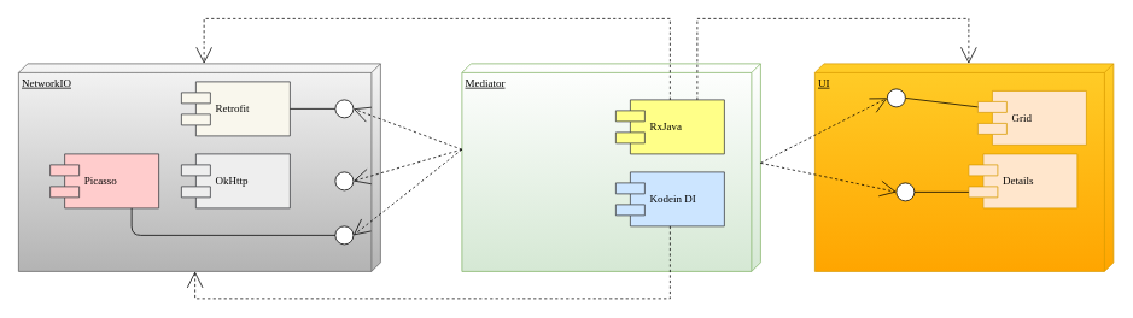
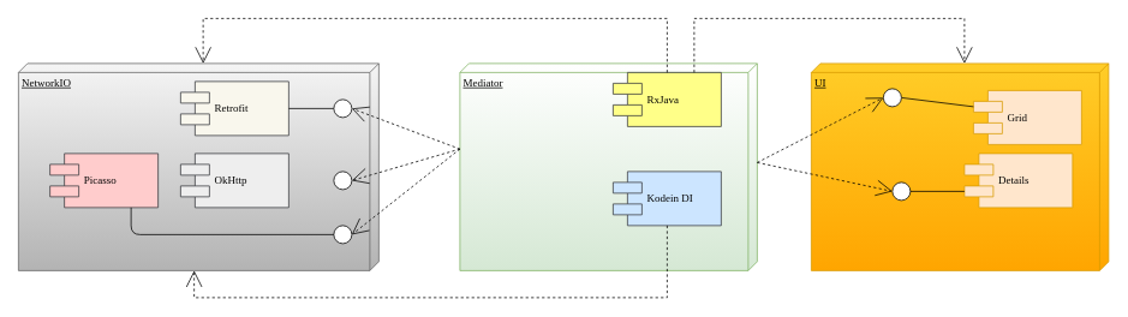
- <mxCell id="7" value="RxJava" style="shape=component;align=left;spacingLeft=36;rounded=0;shadow=0;comic=0;labelBackgroundColor=none;strokeWidth=1;fontFamily=Verdana;fontSize=12;html=1;fillColor=#ffff88;strokeColor=#36393d;" vertex="1" parent="1"><mxGeometry x="680" y="110" width="120" height="60" as="geometry" /></mxCell>
+ <mxCell id="7" value="RxJava" style="shape=component;align=left;spacingLeft=36;rounded=0;shadow=0;comic=0;labelBackgroundColor=none;strokeWidth=1;fontFamily=Verdana;fontSize=12;html=1;fillColor=#ffff88;strokeColor=#36393d;" vertex="1" parent="1"><mxGeometry x="680" y="80" width="120" height="60" as="geometry" /></mxCell>
